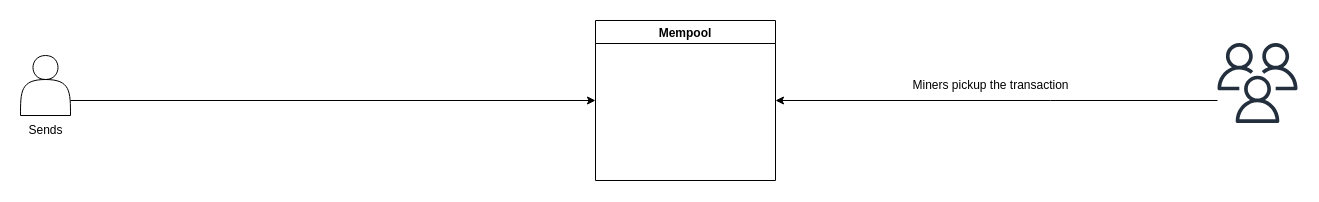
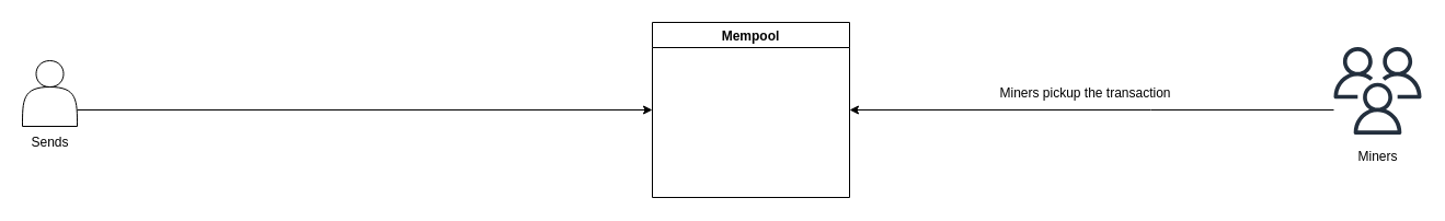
+ <mxCell id="8" value="&lt;div&gt;Miners&lt;/div&gt;" style="text;html=1;align=center;verticalAlign=middle;resizable=1;points=[];autosize=1;strokeColor=none;fillColor=none;movable=1;rotatable=1;deletable=1;editable=1;locked=0;connectable=1;" vertex="1" parent="6"><mxGeometry x="10" y="85" width="60" height="30" as="geometry" /></mxCell>
